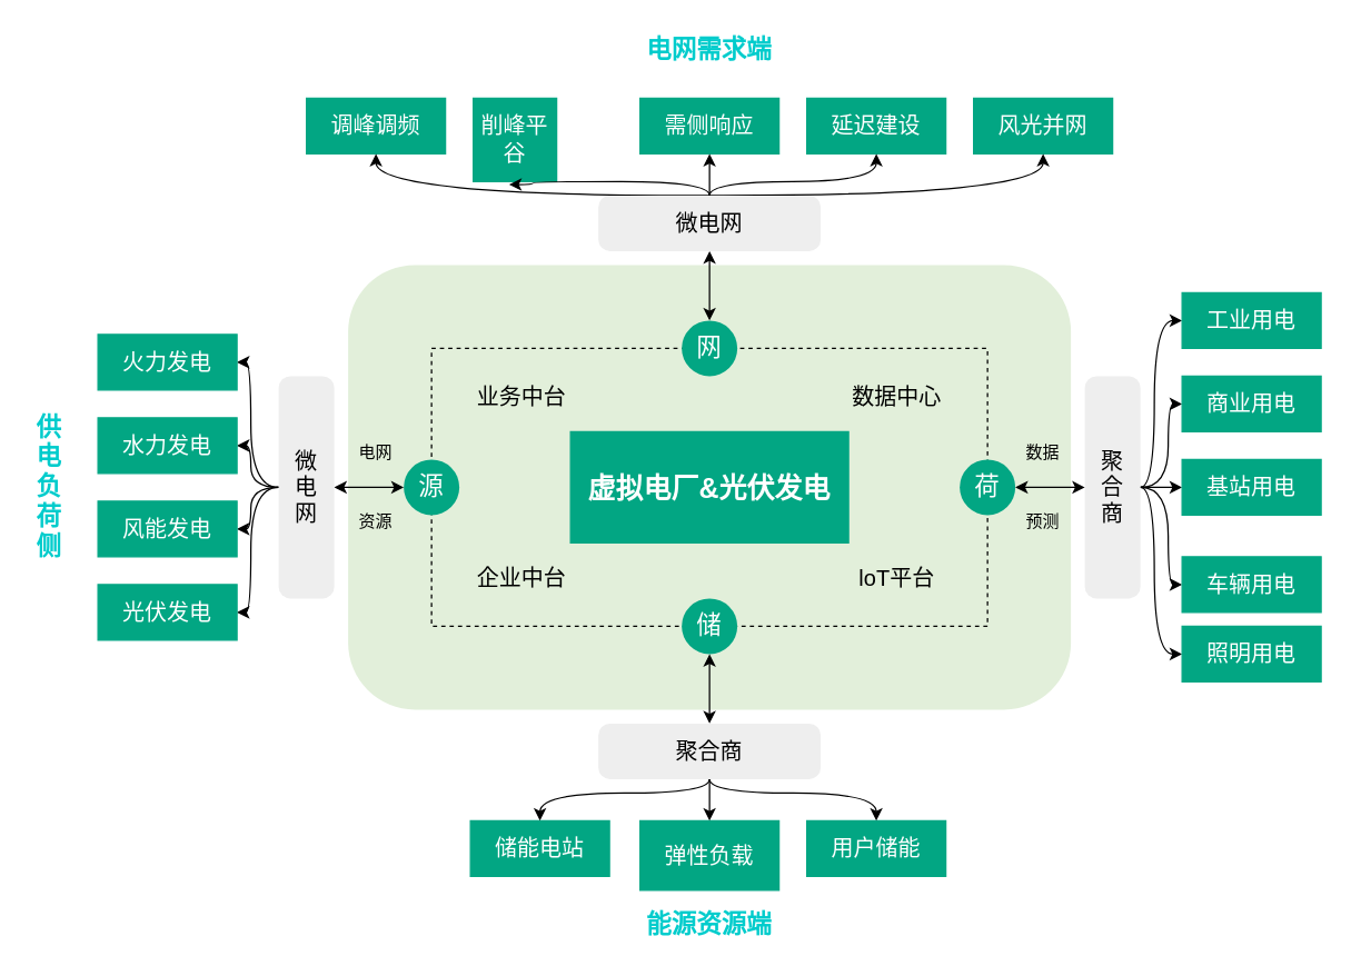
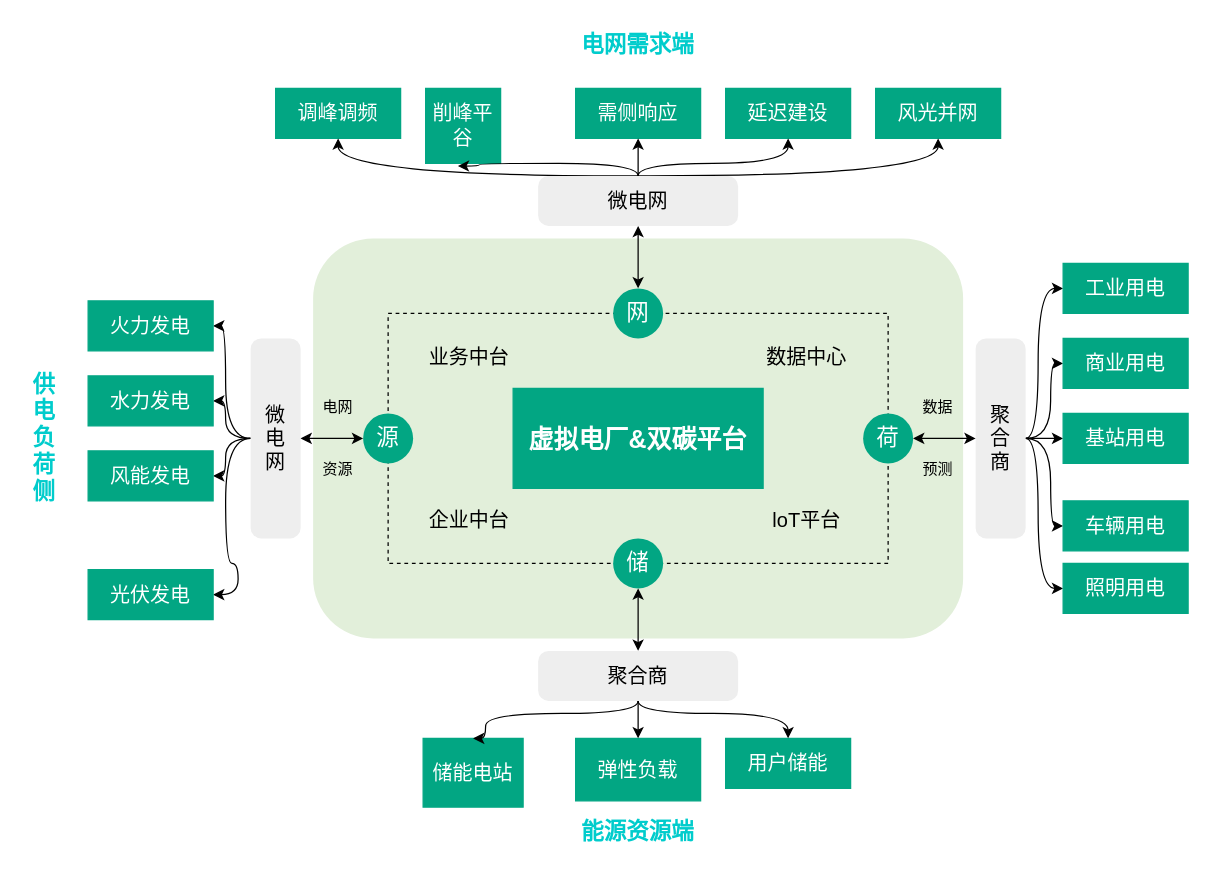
- <mxCell id="15" value="虚拟电厂&amp;amp;光伏发电" style="rounded=0;whiteSpace=wrap;html=1;fillColor=#02a683;fontColor=#ffffff;strokeColor=#02a683;fontSize=20;spacingLeft=10;spacingRight=10;fontStyle=1" vertex="1" parent="1"><mxGeometry x="410" y="310" width="200" height="80" as="geometry" /></mxCell>
+ <mxCell id="15" value="虚拟电厂&amp;amp;双碳平台" style="rounded=0;whiteSpace=wrap;html=1;fillColor=#02a683;fontColor=#ffffff;strokeColor=#02a683;fontSize=20;spacingLeft=10;spacingRight=10;fontStyle=1" vertex="1" parent="1"><mxGeometry x="410" y="310" width="200" height="80" as="geometry" /></mxCell>
- <mxCell id="37" value="光伏发电" style="rounded=0;whiteSpace=wrap;html=1;fillColor=#02a683;fontColor=#ffffff;strokeColor=#02a683;fontSize=16;" vertex="1" parent="1"><mxGeometry x="70" y="420" width="100" height="40" as="geometry" /></mxCell>
+ <mxCell id="37" value="光伏发电" style="rounded=0;whiteSpace=wrap;html=1;fillColor=#02a683;fontColor=#ffffff;strokeColor=#02a683;fontSize=16;" vertex="1" parent="1"><mxGeometry x="70" y="455" width="100" height="40" as="geometry" /></mxCell>
- <mxCell id="16" value="储能电站" style="rounded=0;whiteSpace=wrap;html=1;fillColor=#02a683;fontColor=#ffffff;strokeColor=#02a683;fontSize=16;" vertex="1" parent="1"><mxGeometry x="338" y="590" width="100" height="40" as="geometry" /></mxCell>
+ <mxCell id="16" value="储能电站" style="rounded=0;whiteSpace=wrap;html=1;fillColor=#02a683;fontColor=#ffffff;strokeColor=#02a683;fontSize=16;" vertex="1" parent="1"><mxGeometry x="338" y="590" width="80" height="55" as="geometry" /></mxCell>
